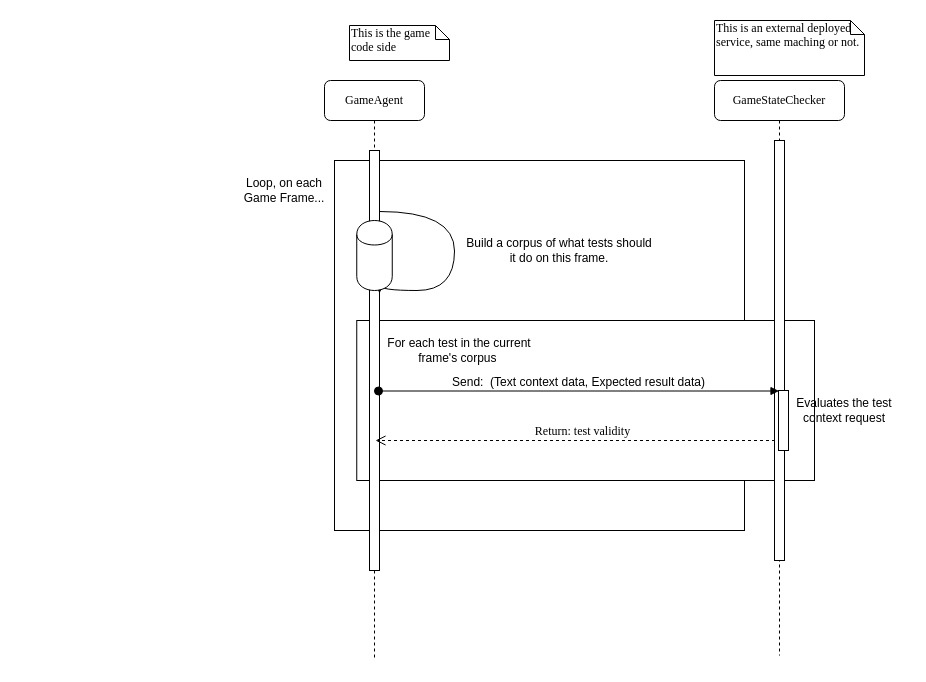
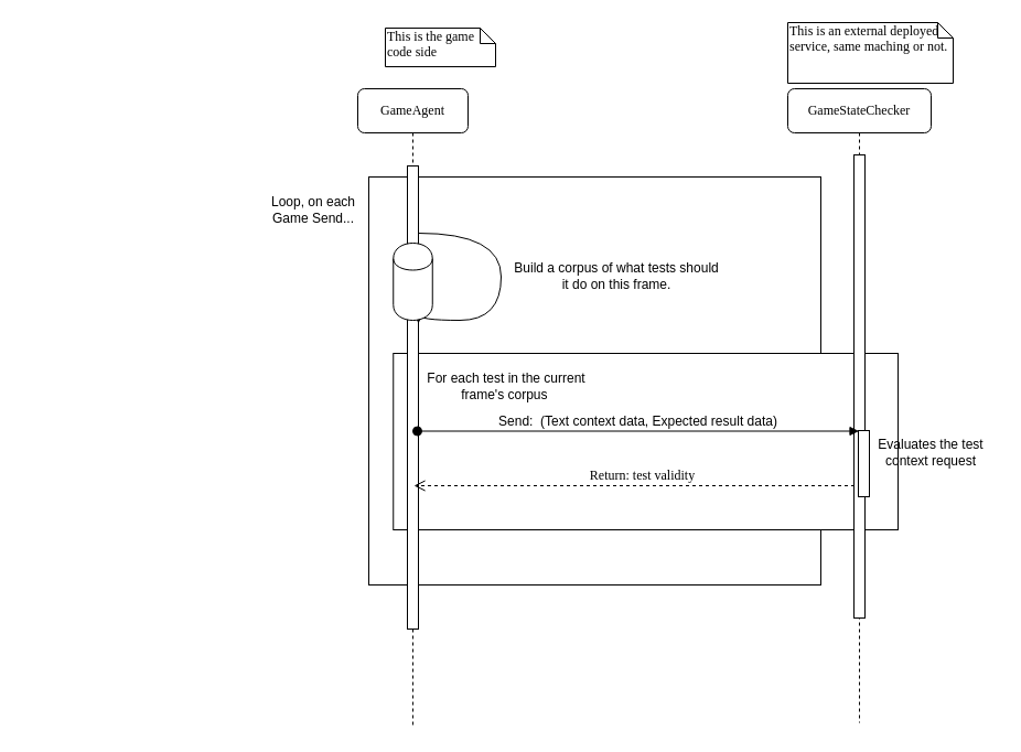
- <mxCell id="15" value="Loop, on each Game Frame..." style="text;html=1;strokeColor=none;fillColor=none;align=center;verticalAlign=middle;whiteSpace=wrap;rounded=0;" vertex="1" parent="1"><mxGeometry x="234" y="180" width="100" height="20" as="geometry" /></mxCell>
+ <mxCell id="15" value="Loop, on each Game Send..." style="text;html=1;strokeColor=none;fillColor=none;align=center;verticalAlign=middle;whiteSpace=wrap;rounded=0;" vertex="1" parent="1"><mxGeometry x="234" y="180" width="100" height="20" as="geometry" /></mxCell>
